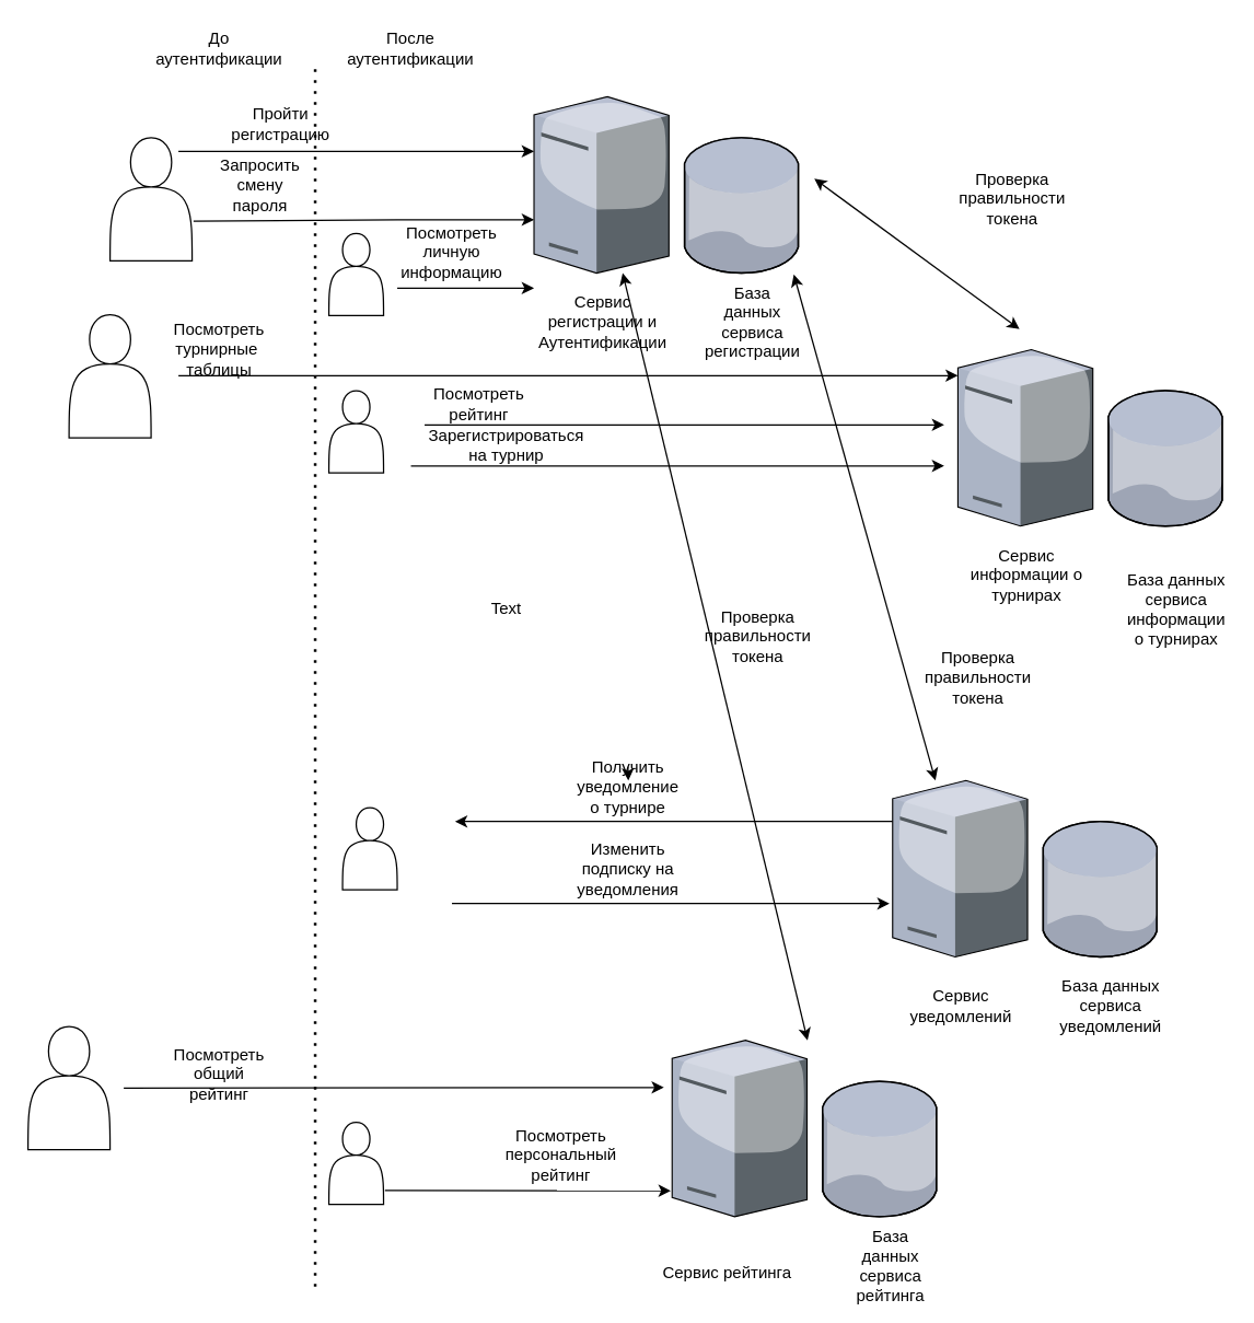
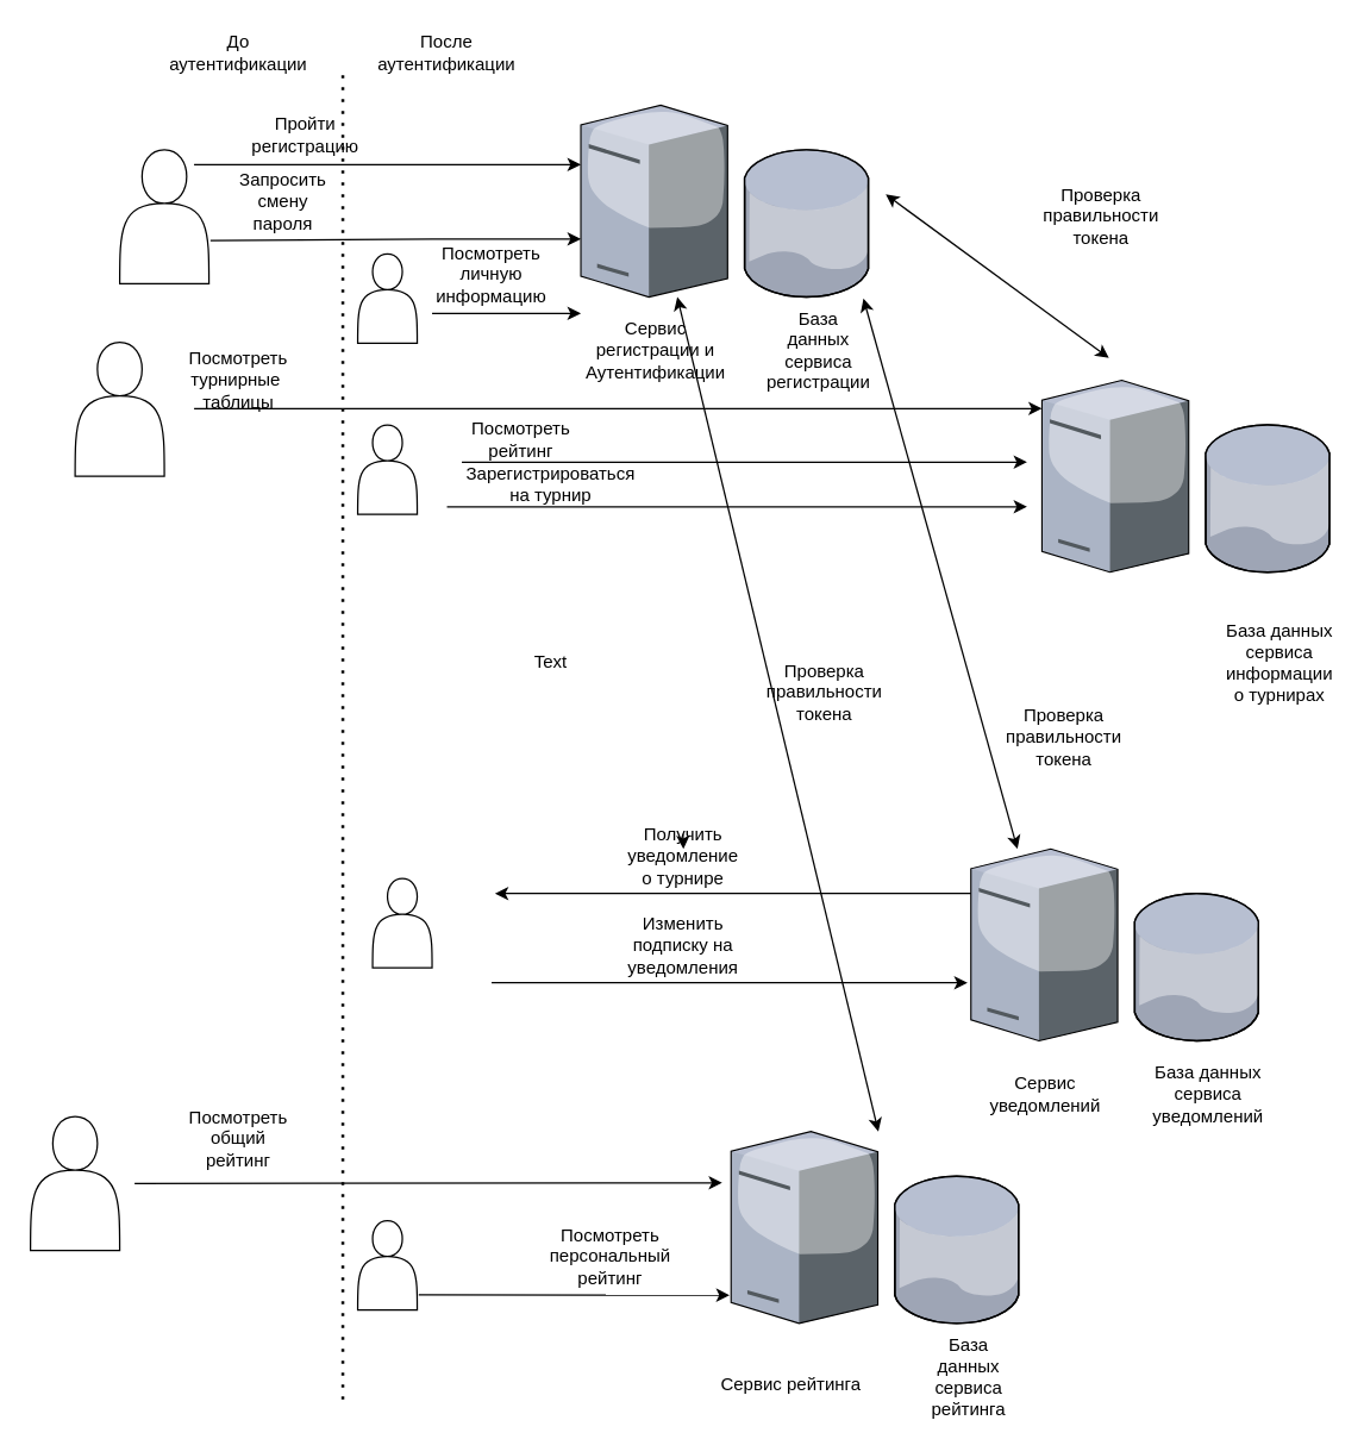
- <mxCell id="8" value="Сервис информации о турнирах" style="text;html=1;strokeColor=none;fillColor=none;align=center;verticalAlign=middle;whiteSpace=wrap;rounded=0;" vertex="1" parent="1"><mxGeometry x="700" y="405" width="101" height="30" as="geometry" /></mxCell>
- <mxCell id="52" value="Посмотреть общий рейтинг&lt;br&gt;" style="text;html=1;strokeColor=none;fillColor=none;align=center;verticalAlign=middle;whiteSpace=wrap;rounded=0;" vertex="1" parent="1"><mxGeometry x="130" y="770" width="60" height="30" as="geometry" /></mxCell>
+ <mxCell id="52" value="Посмотреть общий рейтинг&lt;br&gt;" style="text;html=1;strokeColor=none;fillColor=none;align=center;verticalAlign=middle;whiteSpace=wrap;rounded=0;" vertex="1" parent="1"><mxGeometry x="130" y="750" width="60" height="30" as="geometry" /></mxCell>
